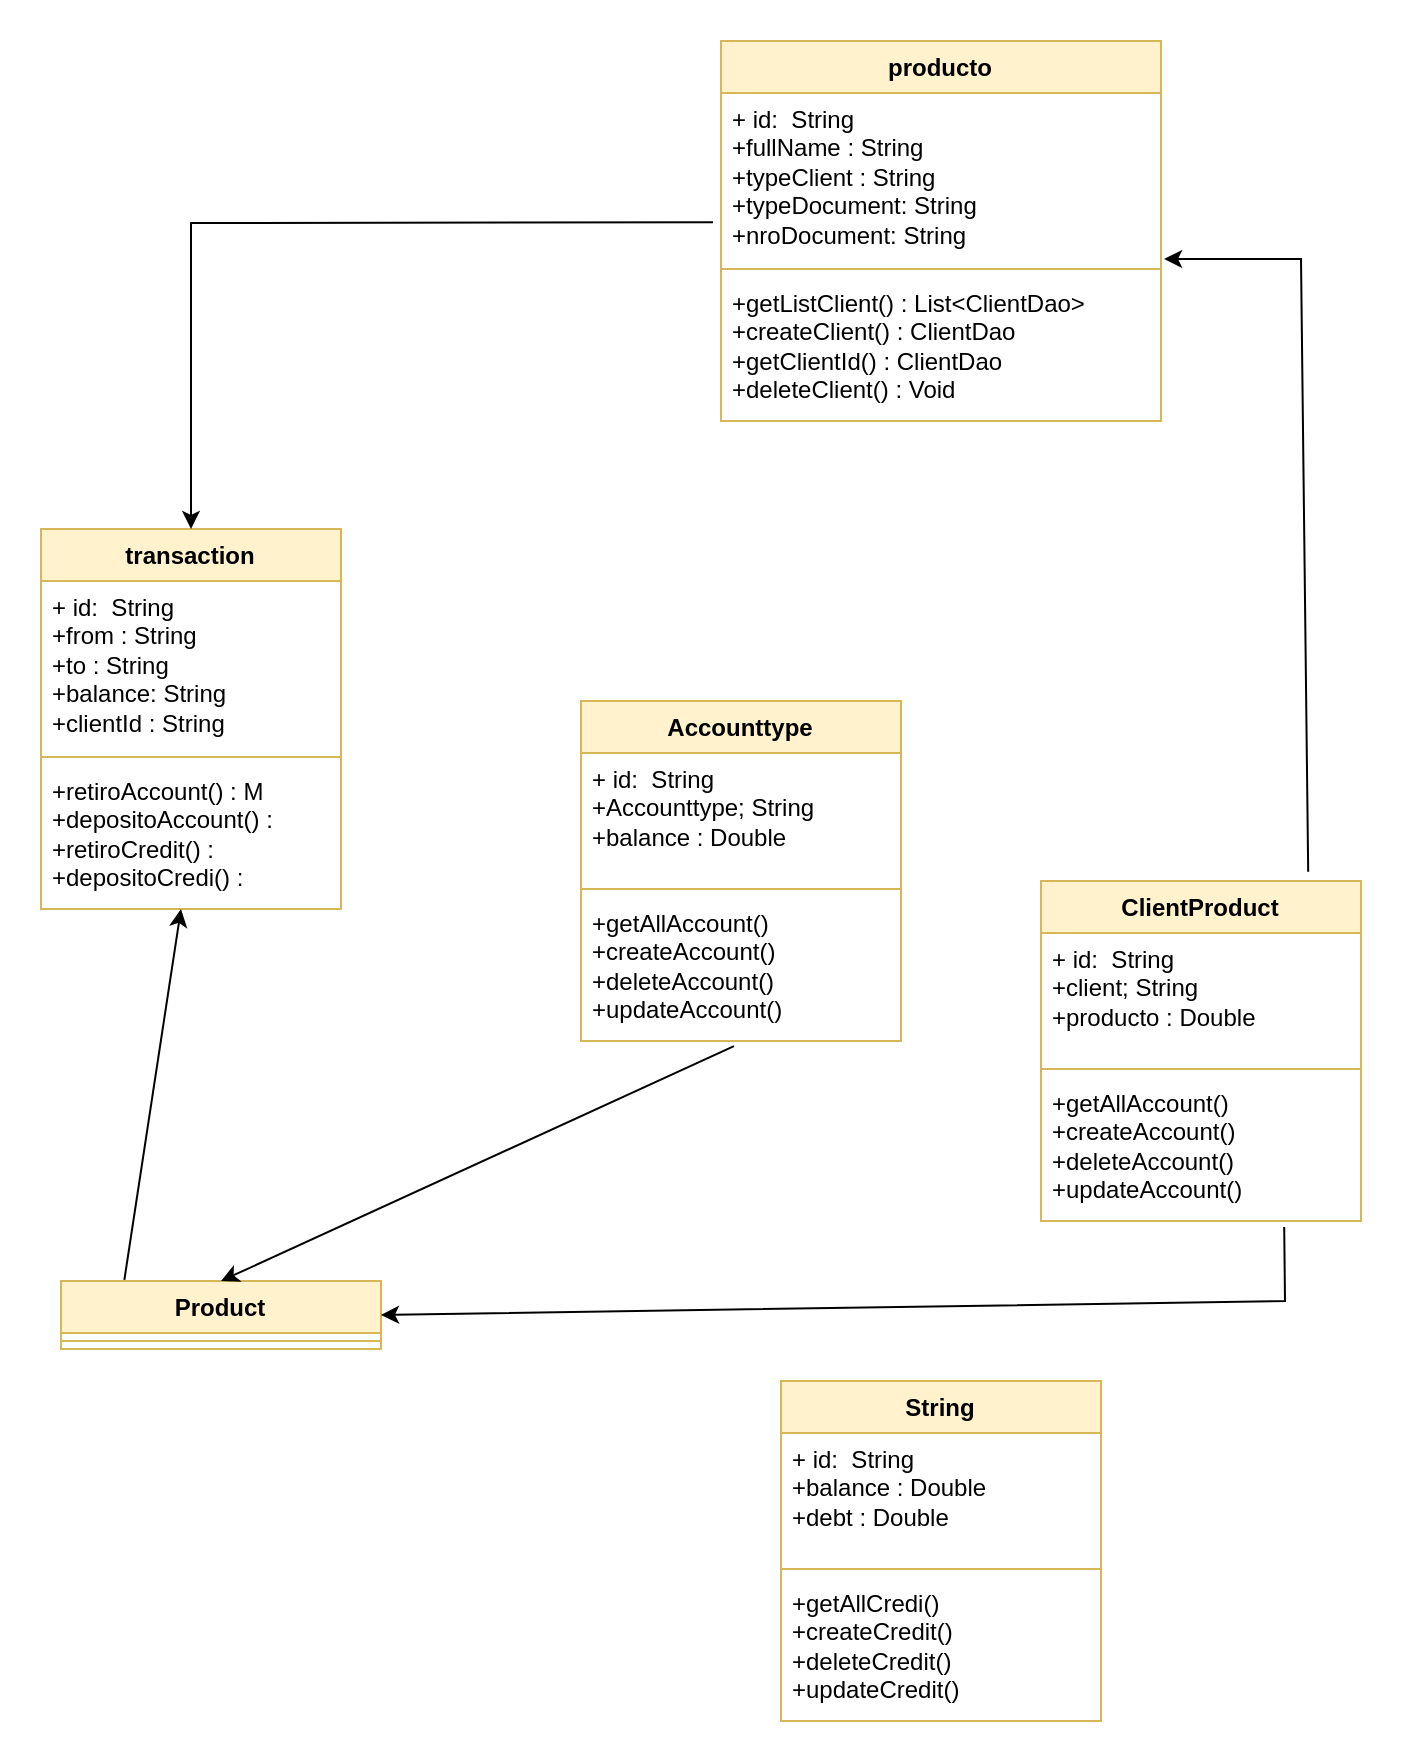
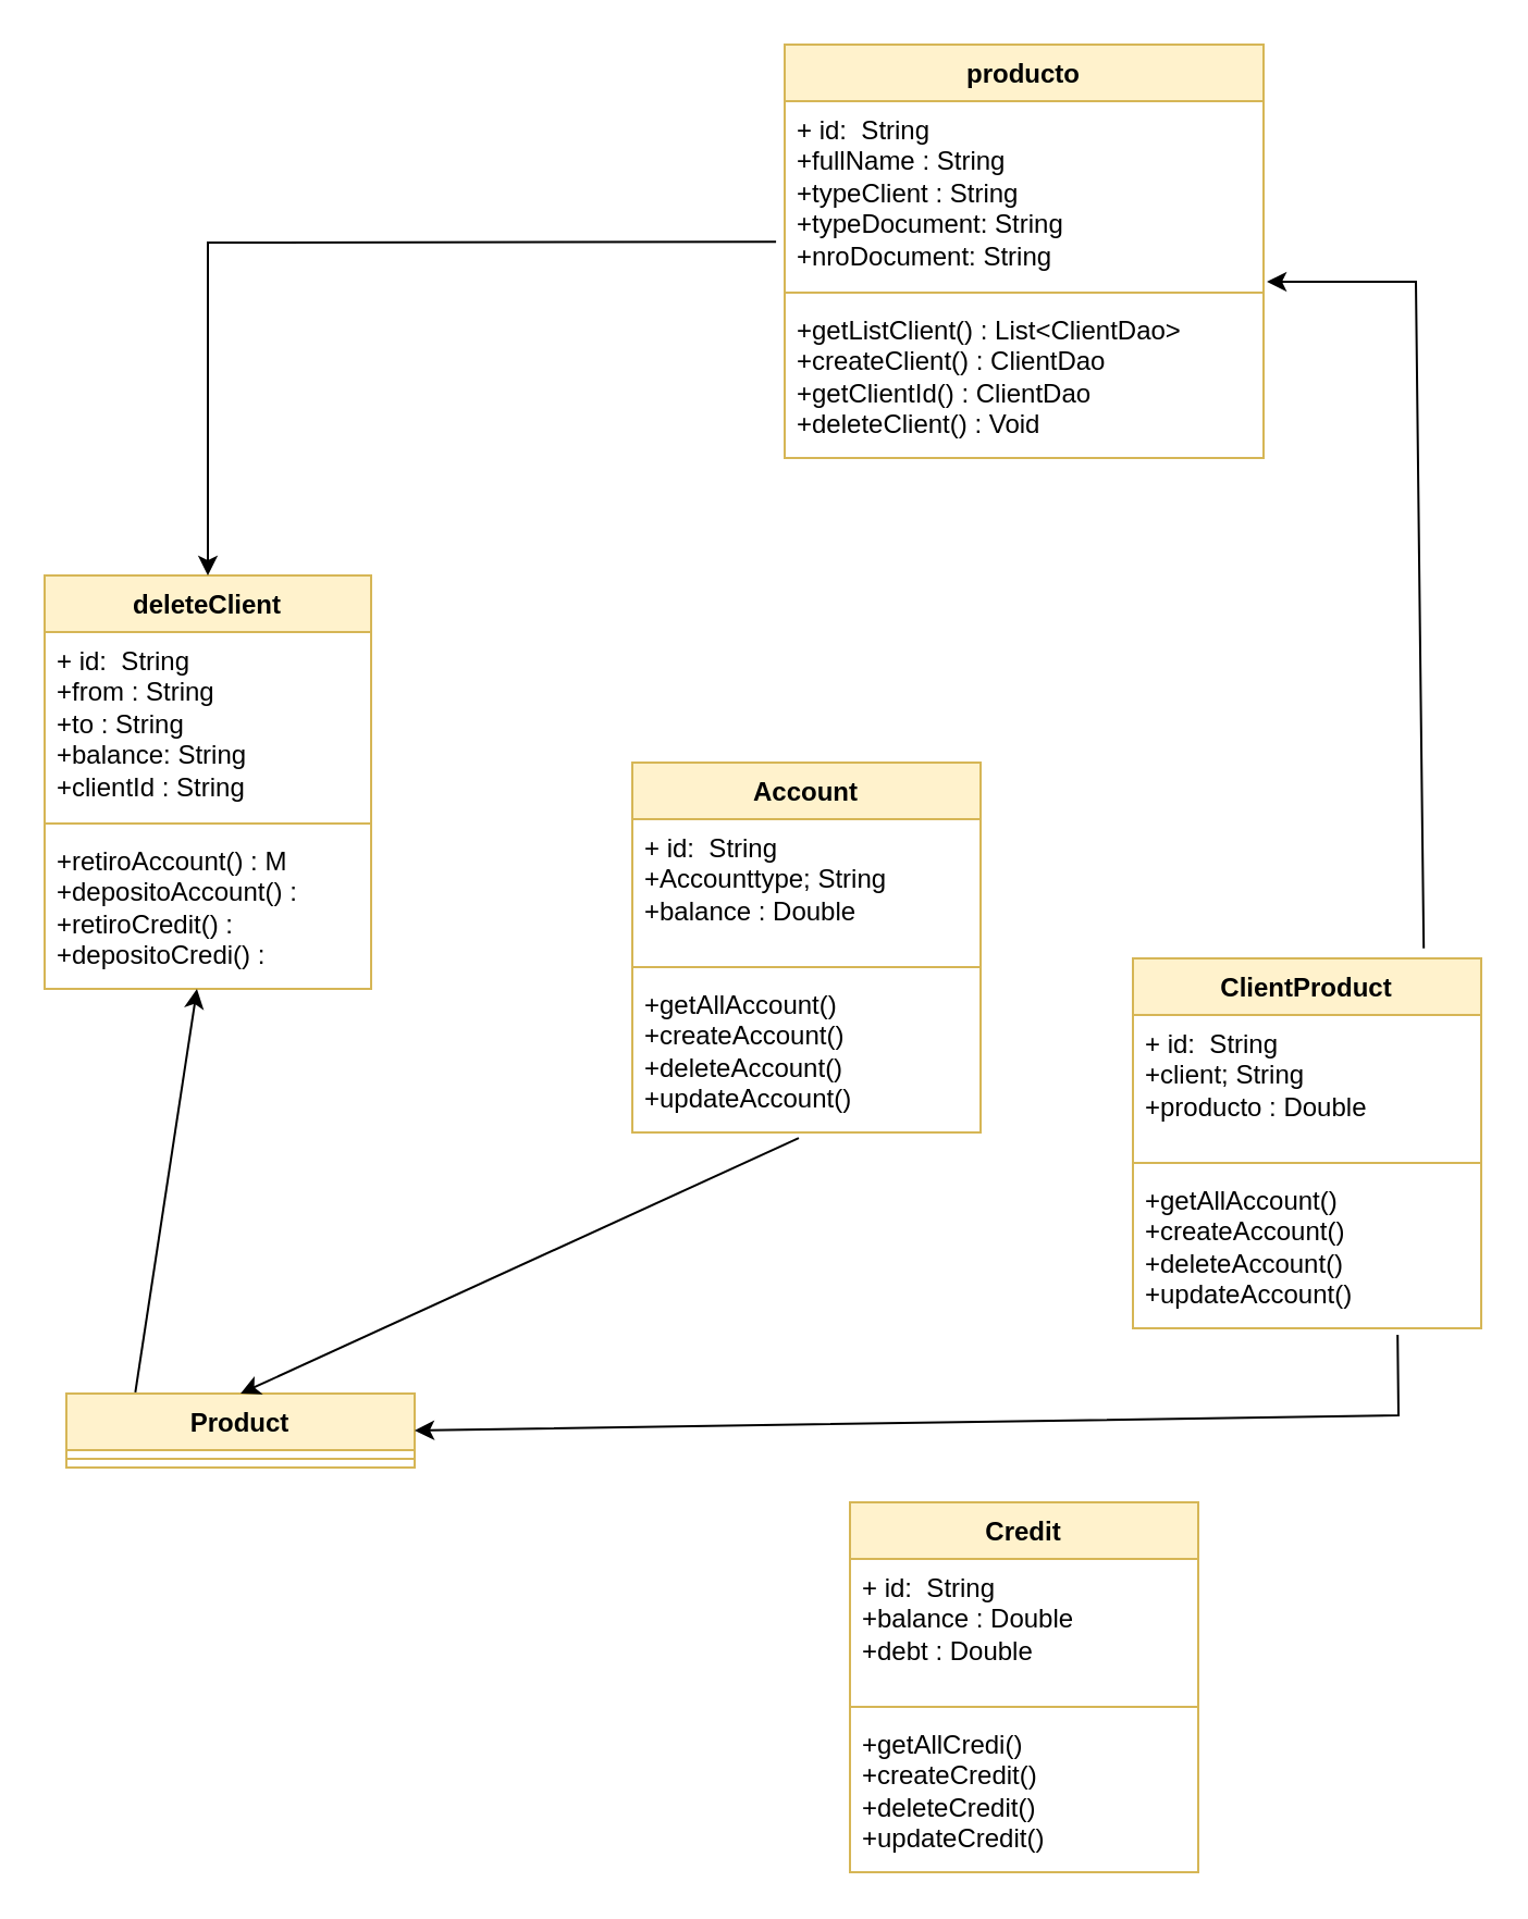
- <mxCell id="10" value="transaction" style="swimlane;fontStyle=1;align=center;verticalAlign=top;childLayout=stackLayout;horizontal=1;startSize=26;horizontalStack=0;resizeParent=1;resizeParentMax=0;resizeLast=0;collapsible=1;marginBottom=0;whiteSpace=wrap;html=1;fillColor=#fff2cc;strokeColor=#d6b656;" vertex="1" parent="1"><mxGeometry x="20" y="264" width="150" height="190" as="geometry" /></mxCell>
+ <mxCell id="10" value="deleteClient" style="swimlane;fontStyle=1;align=center;verticalAlign=top;childLayout=stackLayout;horizontal=1;startSize=26;horizontalStack=0;resizeParent=1;resizeParentMax=0;resizeLast=0;collapsible=1;marginBottom=0;whiteSpace=wrap;html=1;fillColor=#fff2cc;strokeColor=#d6b656;" vertex="1" parent="1"><mxGeometry x="20" y="264" width="150" height="190" as="geometry" /></mxCell>
- <mxCell id="6" value="Accounttype" style="swimlane;fontStyle=1;align=center;verticalAlign=top;childLayout=stackLayout;horizontal=1;startSize=26;horizontalStack=0;resizeParent=1;resizeParentMax=0;resizeLast=0;collapsible=1;marginBottom=0;whiteSpace=wrap;html=1;fillColor=#fff2cc;strokeColor=#d6b656;" vertex="1" parent="1"><mxGeometry x="290" y="350" width="160" height="170" as="geometry" /></mxCell>
+ <mxCell id="6" value="Account" style="swimlane;fontStyle=1;align=center;verticalAlign=top;childLayout=stackLayout;horizontal=1;startSize=26;horizontalStack=0;resizeParent=1;resizeParentMax=0;resizeLast=0;collapsible=1;marginBottom=0;whiteSpace=wrap;html=1;fillColor=#fff2cc;strokeColor=#d6b656;" vertex="1" parent="1"><mxGeometry x="290" y="350" width="160" height="170" as="geometry" /></mxCell>
- <mxCell id="17" value="String" style="swimlane;fontStyle=1;align=center;verticalAlign=top;childLayout=stackLayout;horizontal=1;startSize=26;horizontalStack=0;resizeParent=1;resizeParentMax=0;resizeLast=0;collapsible=1;marginBottom=0;whiteSpace=wrap;html=1;fillColor=#fff2cc;strokeColor=#d6b656;" vertex="1" parent="1"><mxGeometry x="390" y="690" width="160" height="170" as="geometry" /></mxCell>
+ <mxCell id="17" value="Credit" style="swimlane;fontStyle=1;align=center;verticalAlign=top;childLayout=stackLayout;horizontal=1;startSize=26;horizontalStack=0;resizeParent=1;resizeParentMax=0;resizeLast=0;collapsible=1;marginBottom=0;whiteSpace=wrap;html=1;fillColor=#fff2cc;strokeColor=#d6b656;" vertex="1" parent="1"><mxGeometry x="390" y="690" width="160" height="170" as="geometry" /></mxCell>
